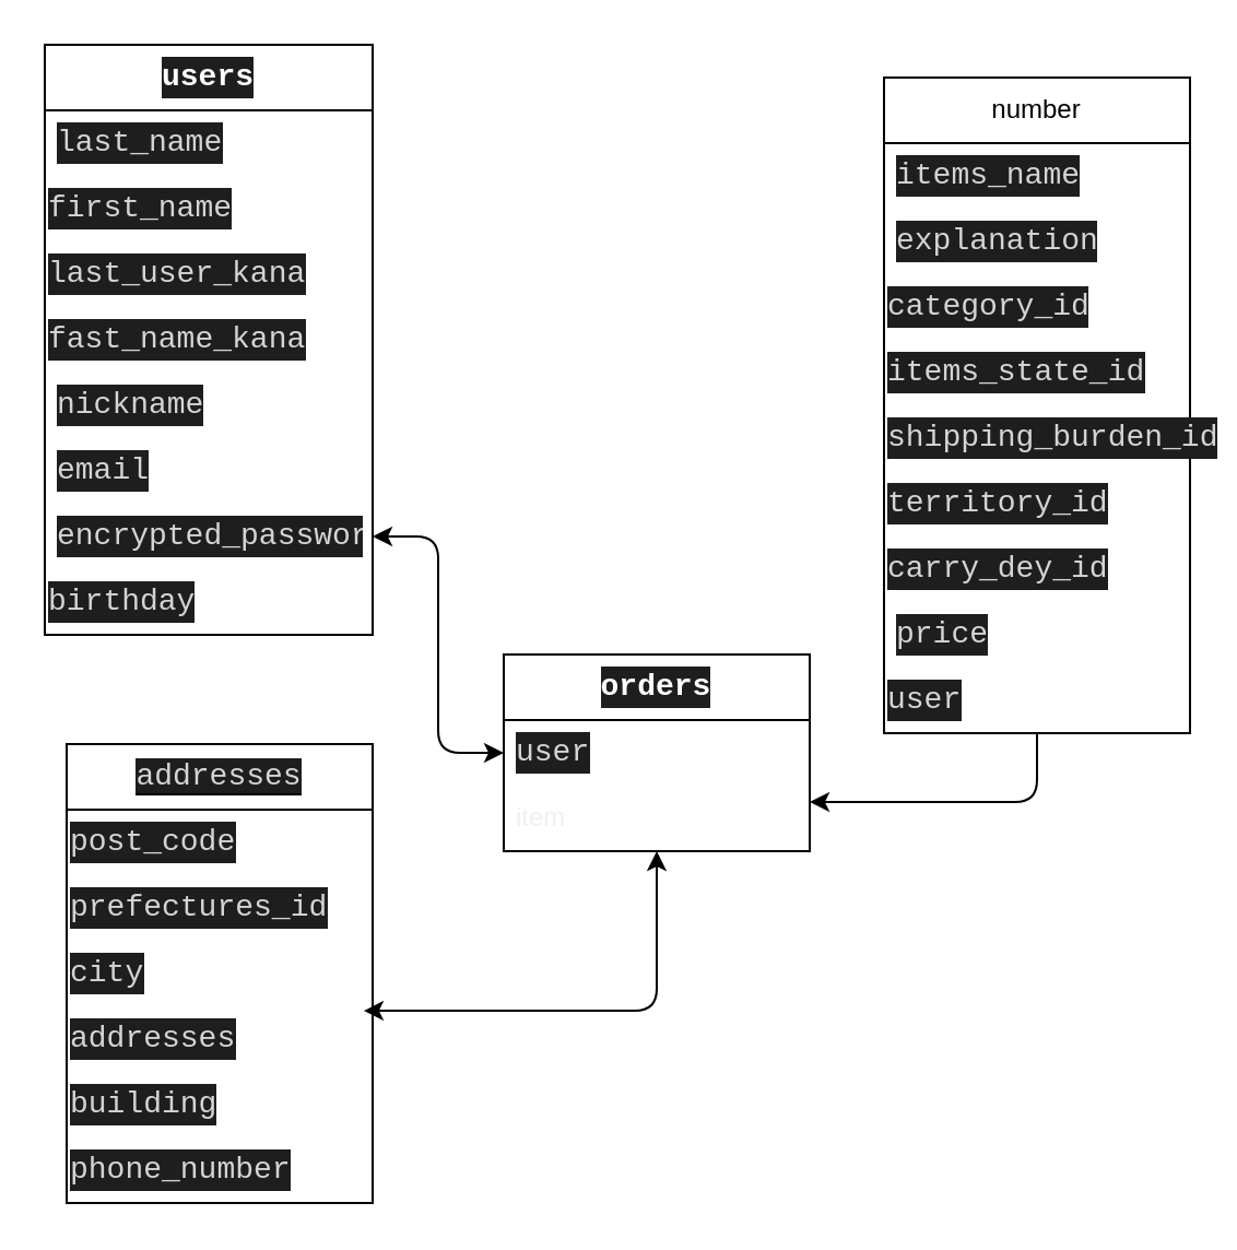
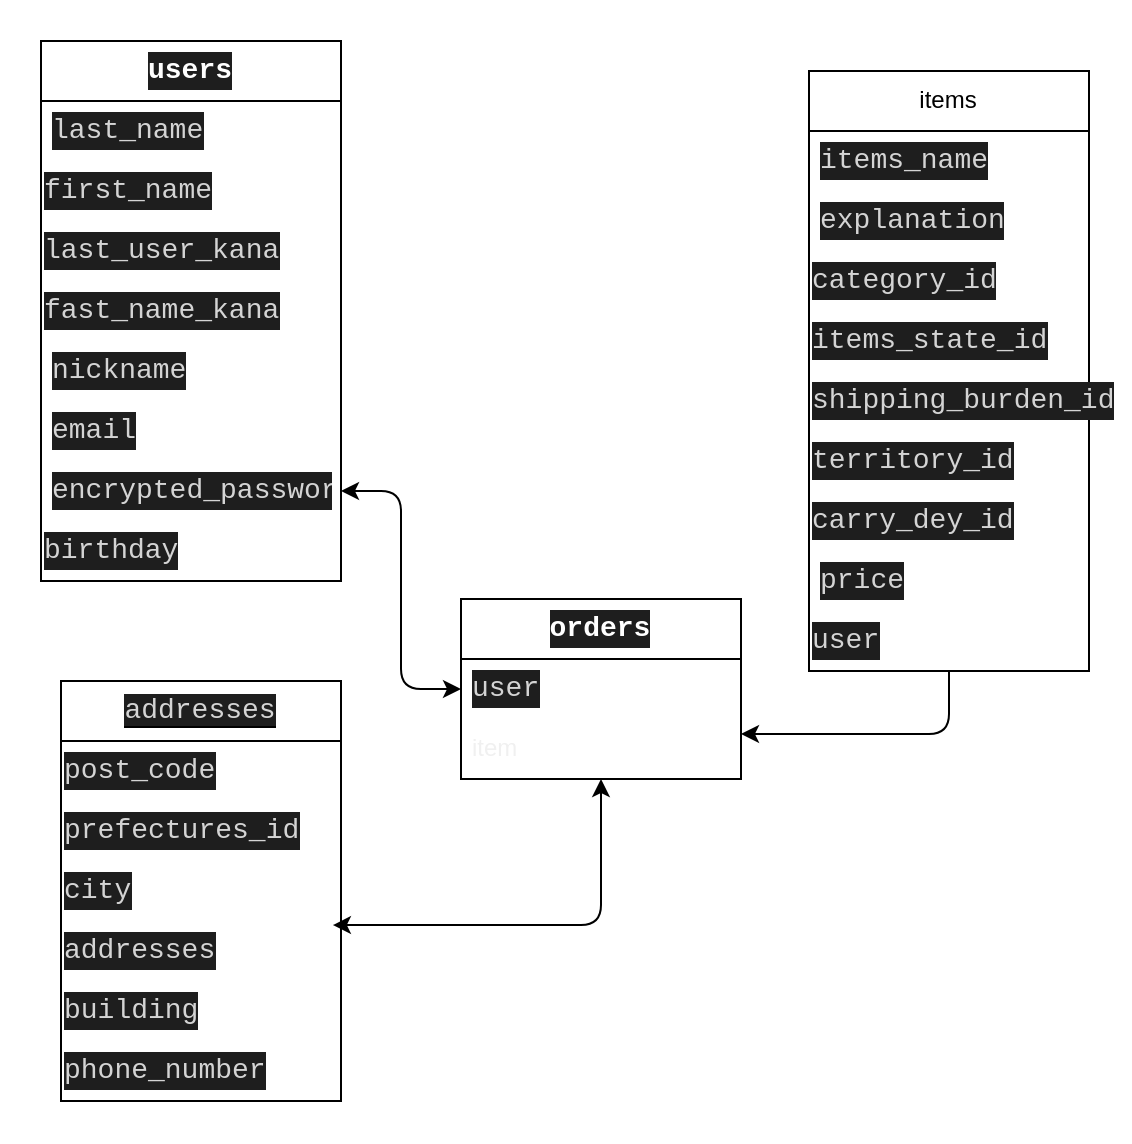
- <mxCell id="12" value="number" style="swimlane;fontStyle=0;childLayout=stackLayout;horizontal=1;startSize=30;horizontalStack=0;resizeParent=1;resizeParentMax=0;resizeLast=0;collapsible=1;marginBottom=0;whiteSpace=wrap;html=1;" vertex="1" parent="1"><mxGeometry x="404" y="35" width="140" height="300" as="geometry" /></mxCell>
+ <mxCell id="12" value="items" style="swimlane;fontStyle=0;childLayout=stackLayout;horizontal=1;startSize=30;horizontalStack=0;resizeParent=1;resizeParentMax=0;resizeLast=0;collapsible=1;marginBottom=0;whiteSpace=wrap;html=1;" vertex="1" parent="1"><mxGeometry x="404" y="35" width="140" height="300" as="geometry" /></mxCell>
